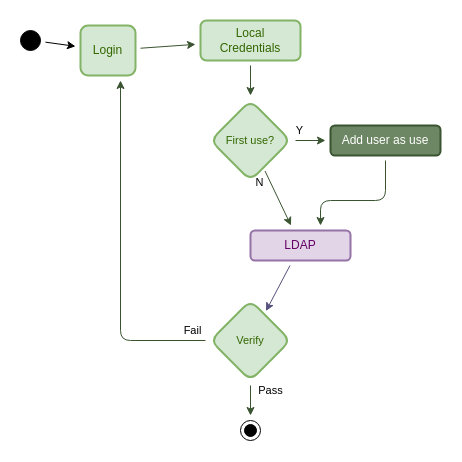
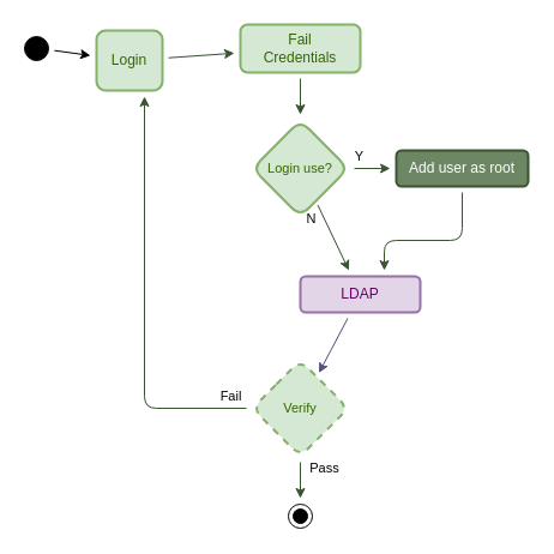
- <mxCell id="11" value="Local&lt;div&gt;Credentials&lt;/div&gt;" style="rounded=1;whiteSpace=wrap;html=1;fillColor=#d5e8d4;strokeColor=#82b366;strokeWidth=2;fontColor=#336600;" vertex="1" parent="1"><mxGeometry x="200" y="20" width="100" height="40" as="geometry" /></mxCell>
+ <mxCell id="11" value="Fail&lt;div&gt;Credentials&lt;/div&gt;" style="rounded=1;whiteSpace=wrap;html=1;fillColor=#d5e8d4;strokeColor=#82b366;strokeWidth=2;fontColor=#336600;" vertex="1" parent="1"><mxGeometry x="200" y="20" width="100" height="40" as="geometry" /></mxCell>
- <mxCell id="13" value="First use?" style="rhombus;whiteSpace=wrap;html=1;fontFamily=Helvetica;fontSize=11;labelBackgroundColor=none;rounded=1;strokeWidth=2;fillColor=#d5e8d4;strokeColor=#82b366;fontColor=#336600;" vertex="1" parent="1"><mxGeometry x="210" y="100" width="80" height="80" as="geometry" /></mxCell>
+ <mxCell id="13" value="Login use?" style="rhombus;whiteSpace=wrap;html=1;fontFamily=Helvetica;fontSize=11;labelBackgroundColor=none;rounded=1;strokeWidth=2;fillColor=#d5e8d4;strokeColor=#82b366;fontColor=#336600;" vertex="1" parent="1"><mxGeometry x="210" y="100" width="80" height="80" as="geometry" /></mxCell>
- <mxCell id="7" value="Add user as use" style="rounded=1;whiteSpace=wrap;html=1;strokeWidth=2;fillColor=#6d8764;fontColor=#ffffff;strokeColor=#3A5431;" vertex="1" parent="1"><mxGeometry x="330" y="125" width="110" height="30" as="geometry" /></mxCell>
+ <mxCell id="7" value="Add user as root" style="rounded=1;whiteSpace=wrap;html=1;strokeWidth=2;fillColor=#6d8764;fontColor=#ffffff;strokeColor=#3A5431;" vertex="1" parent="1"><mxGeometry x="330" y="125" width="110" height="30" as="geometry" /></mxCell>
- <mxCell id="16" value="&lt;span data-huuid=&quot;16364951548890873074&quot; class=&quot;HzN33d&quot;&gt;Verify&lt;/span&gt;" style="rhombus;whiteSpace=wrap;html=1;fontFamily=Helvetica;fontSize=11;labelBackgroundColor=none;rounded=1;strokeWidth=2;fillColor=#d5e8d4;strokeColor=#82b366;fontColor=#336600;" vertex="1" parent="1"><mxGeometry x="210" y="300" width="80" height="80" as="geometry" /></mxCell>
+ <mxCell id="16" value="&lt;span data-huuid=&quot;16364951548890873074&quot; class=&quot;HzN33d&quot;&gt;Verify&lt;/span&gt;" style="rhombus;whiteSpace=wrap;html=1;fontFamily=Helvetica;fontSize=11;labelBackgroundColor=none;rounded=1;strokeWidth=2;fillColor=#d5e8d4;strokeColor=#82b366;fontColor=#336600;dashed=1;" vertex="1" parent="1"><mxGeometry x="210" y="300" width="80" height="80" as="geometry" /></mxCell>
